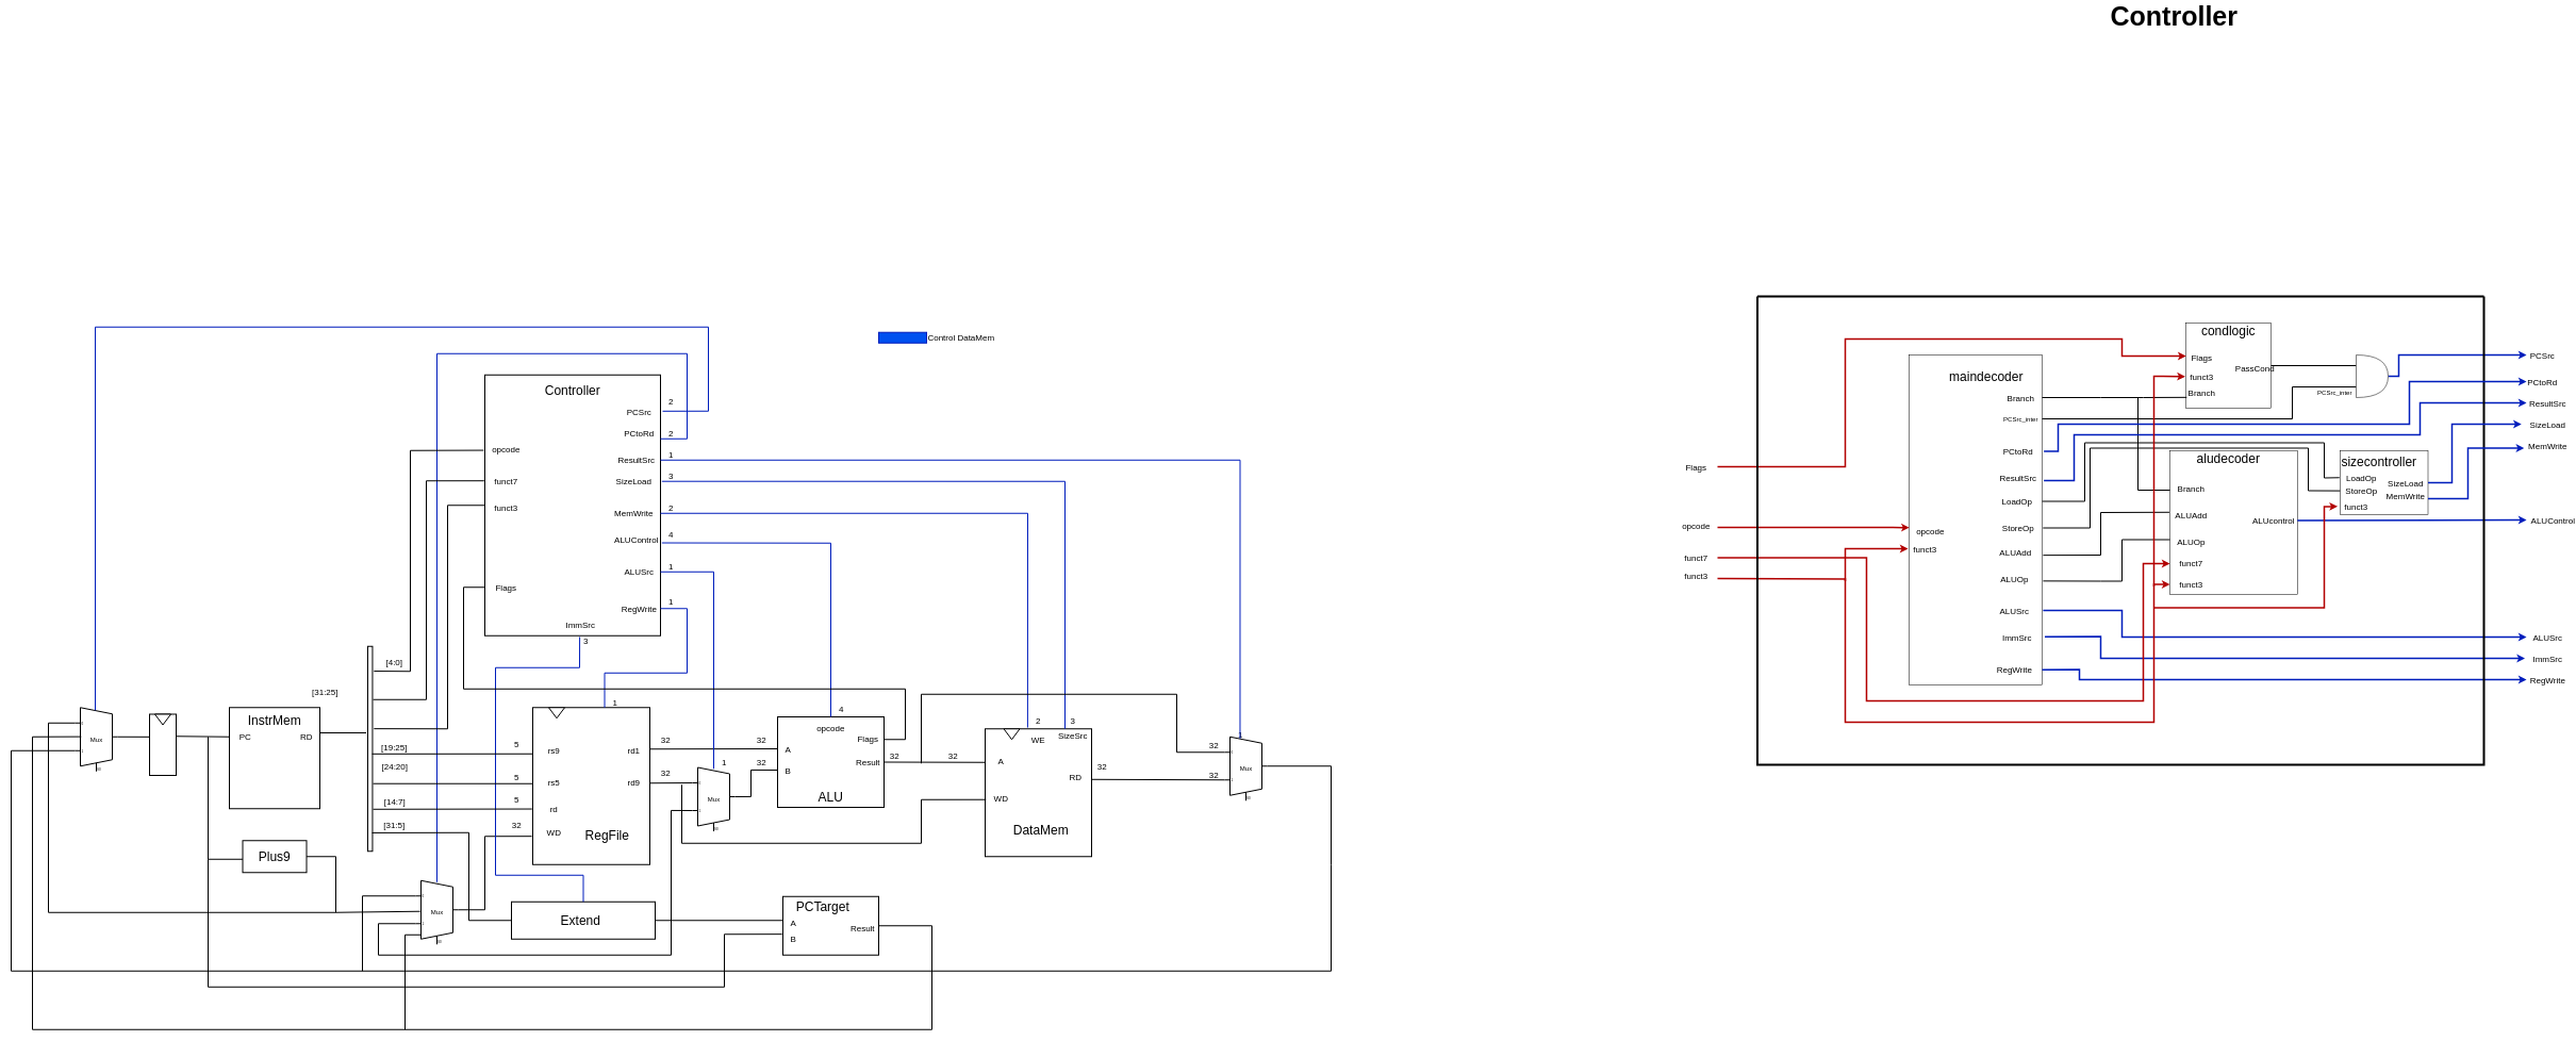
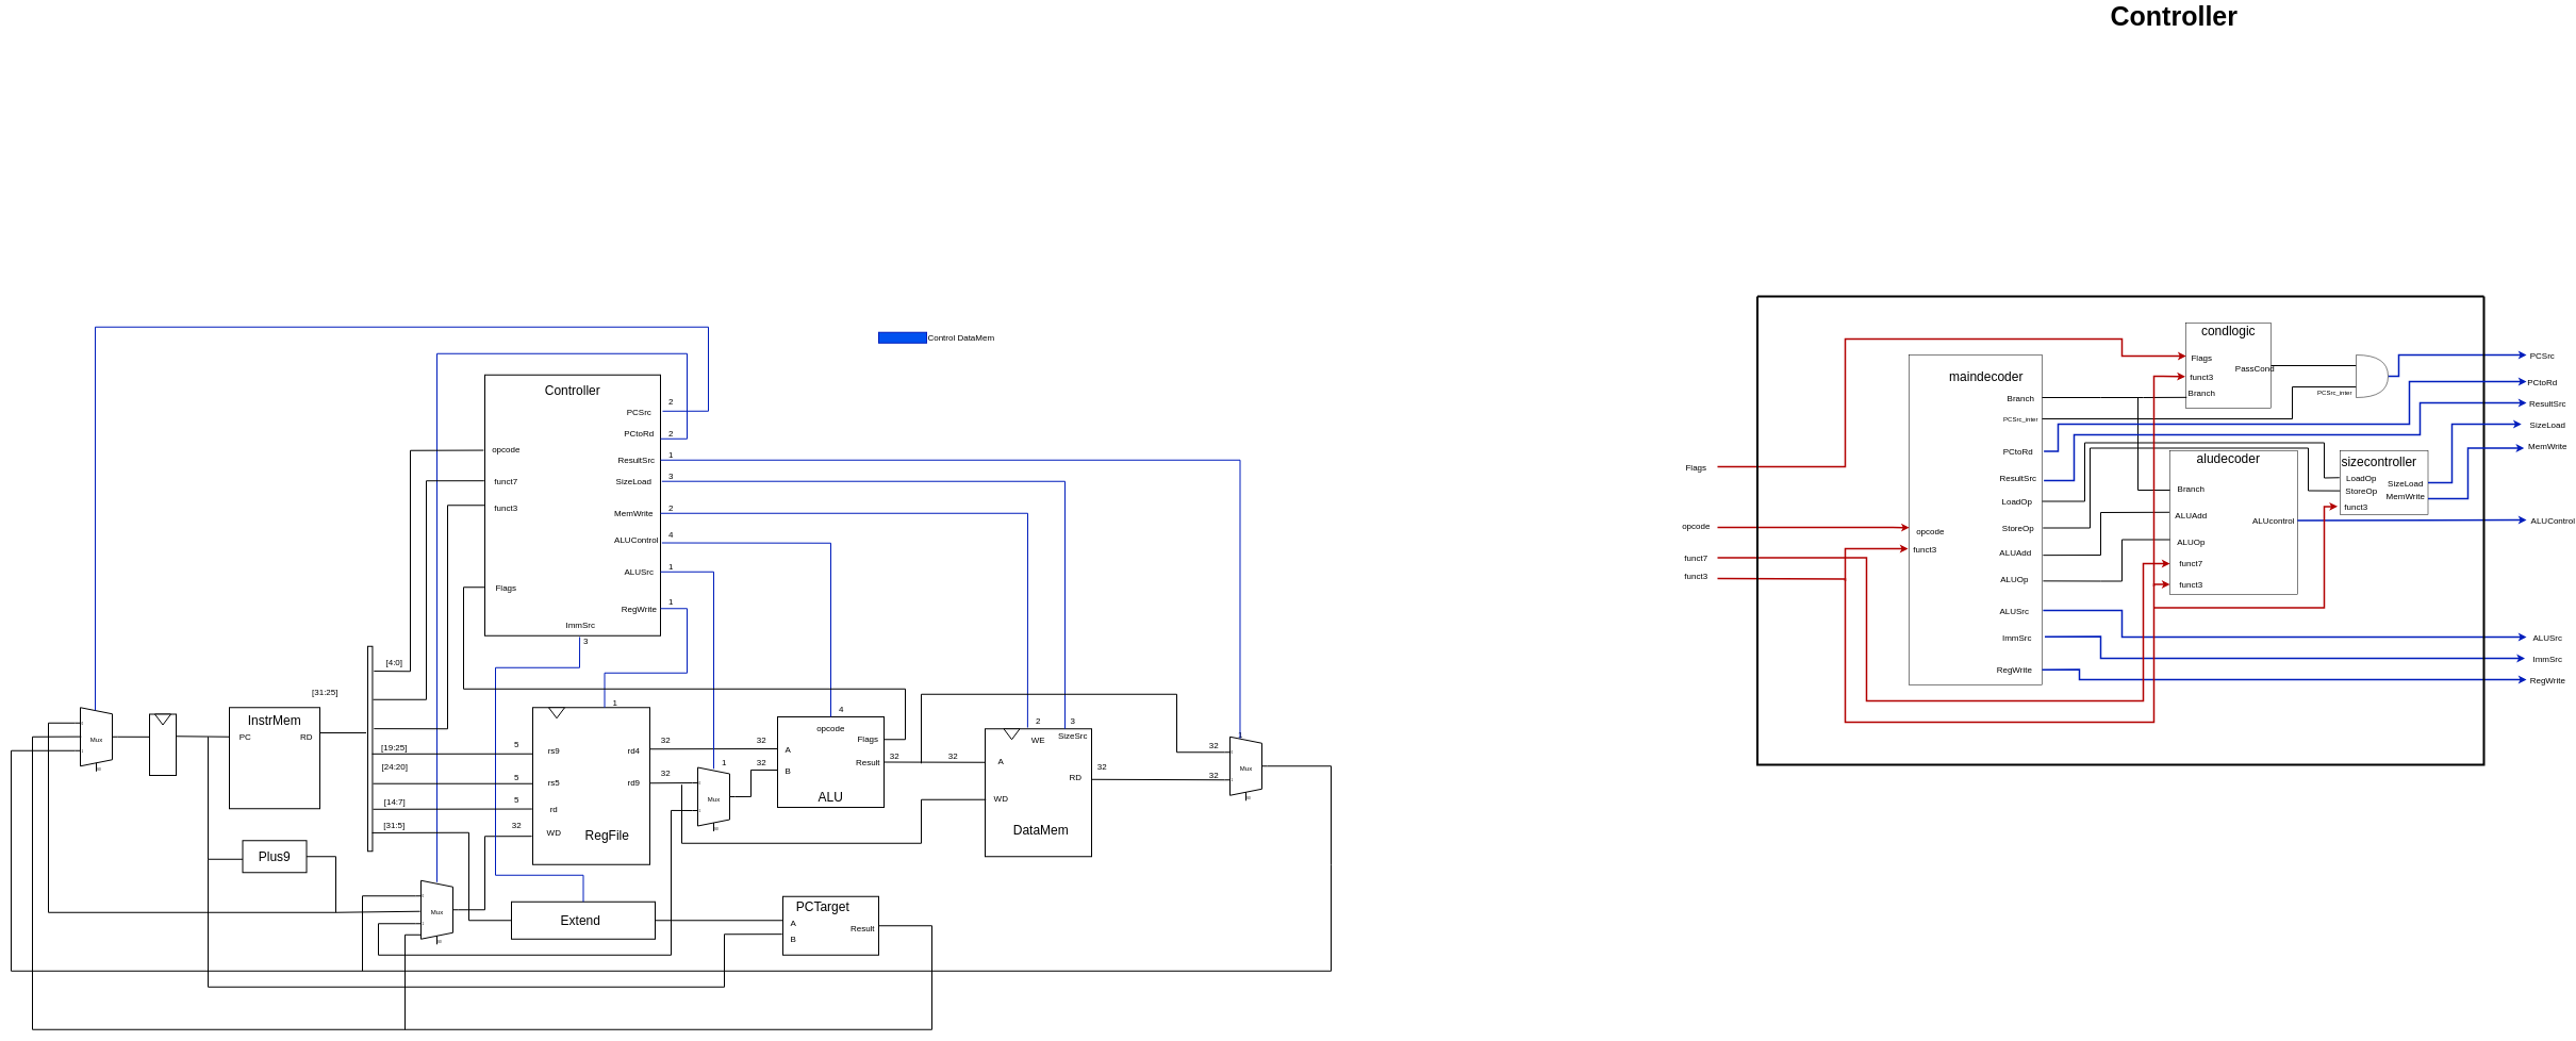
- <mxCell id="19" value="&lt;font size=&quot;3&quot;&gt;rd1&lt;br&gt;&lt;/font&gt;" style="text;html=1;strokeColor=none;fillColor=none;align=center;verticalAlign=middle;whiteSpace=wrap;rounded=0;strokeWidth=2;" parent="1" vertex="1"><mxGeometry x="1170" y="1397" width="40" height="20" as="geometry" /></mxCell>
+ <mxCell id="19" value="&lt;font size=&quot;3&quot;&gt;rd4&lt;br&gt;&lt;/font&gt;" style="text;html=1;strokeColor=none;fillColor=none;align=center;verticalAlign=middle;whiteSpace=wrap;rounded=0;strokeWidth=2;" parent="1" vertex="1"><mxGeometry x="1170" y="1397" width="40" height="20" as="geometry" /></mxCell>
